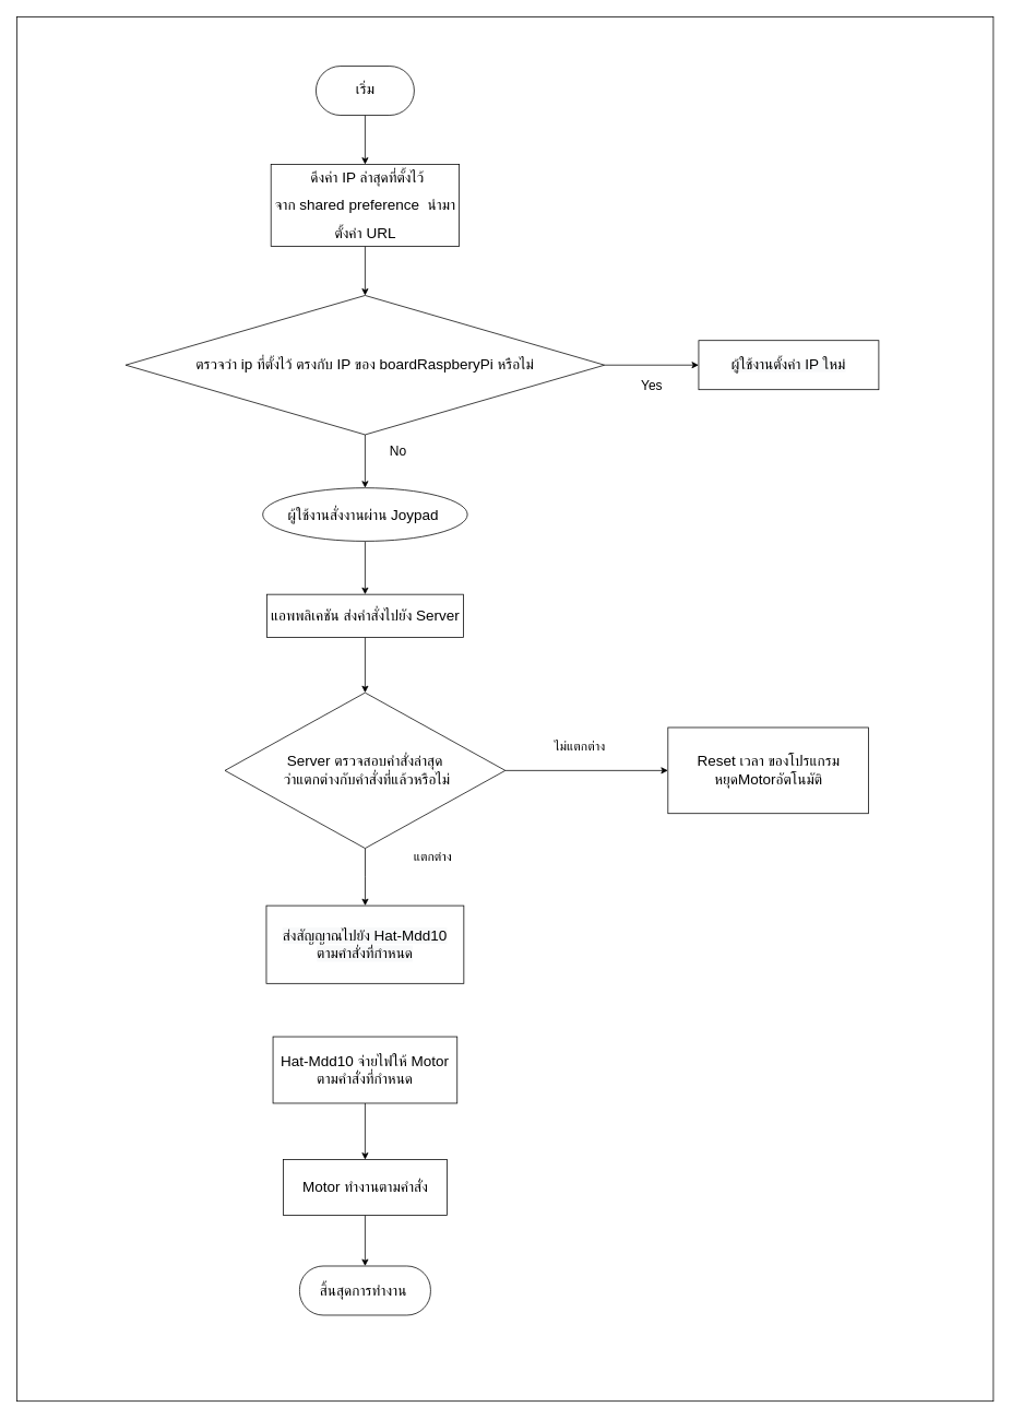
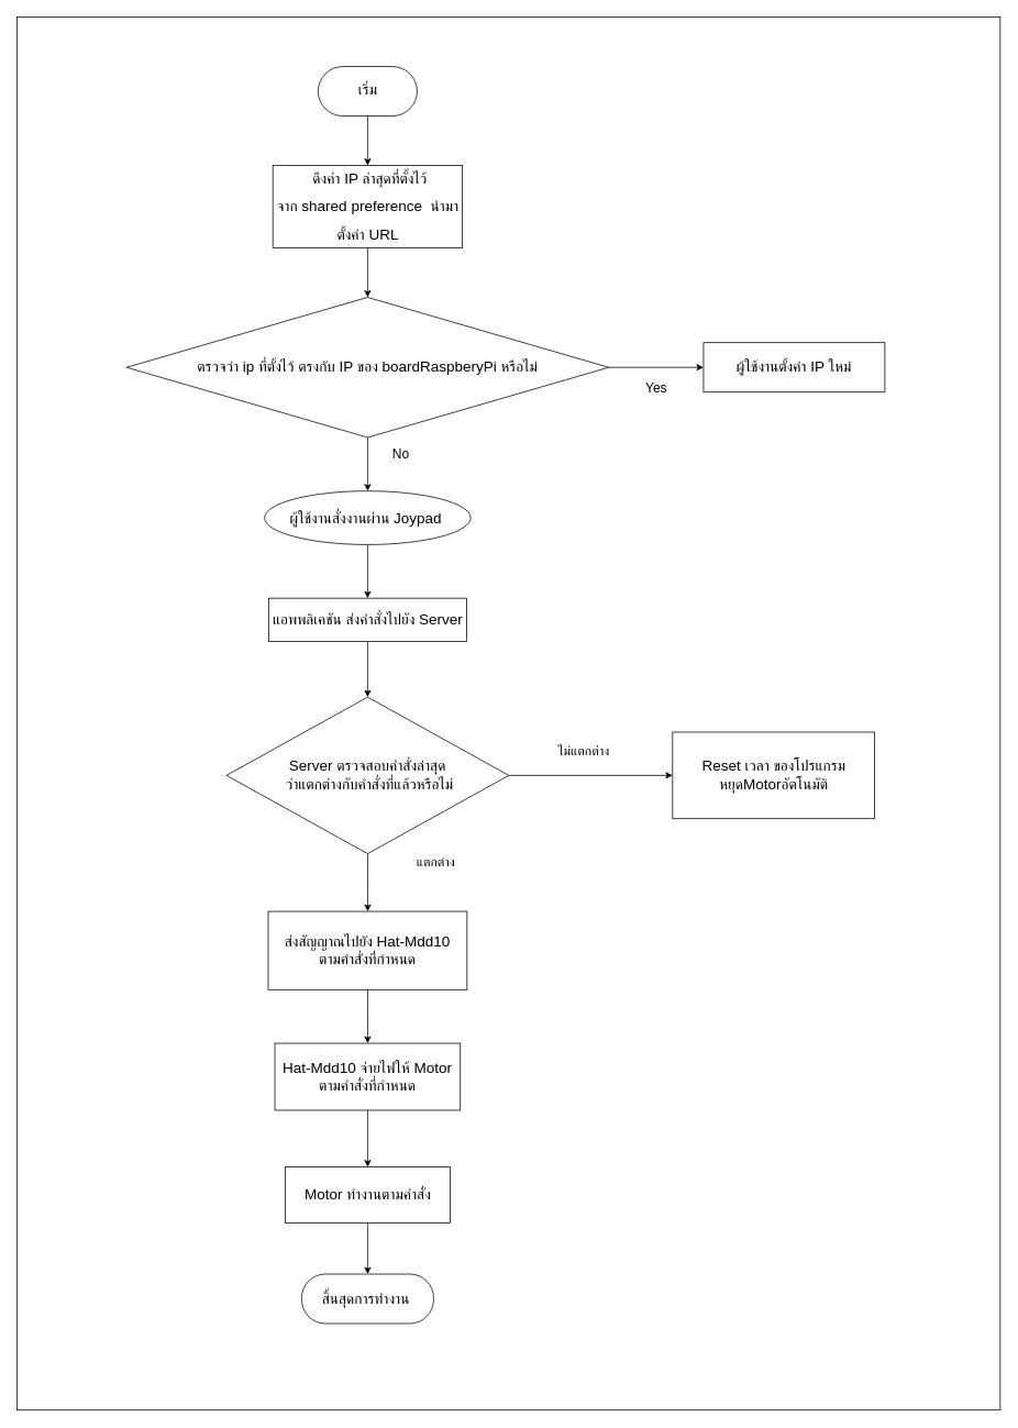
+ <mxCell id="27" style="edgeStyle=orthogonalEdgeStyle;rounded=0;orthogonalLoop=1;jettySize=auto;html=1;entryX=0.5;entryY=0;entryDx=0;entryDy=0;" parent="1" source="28" target="18" edge="1"><mxGeometry relative="1" as="geometry" /></mxCell>
